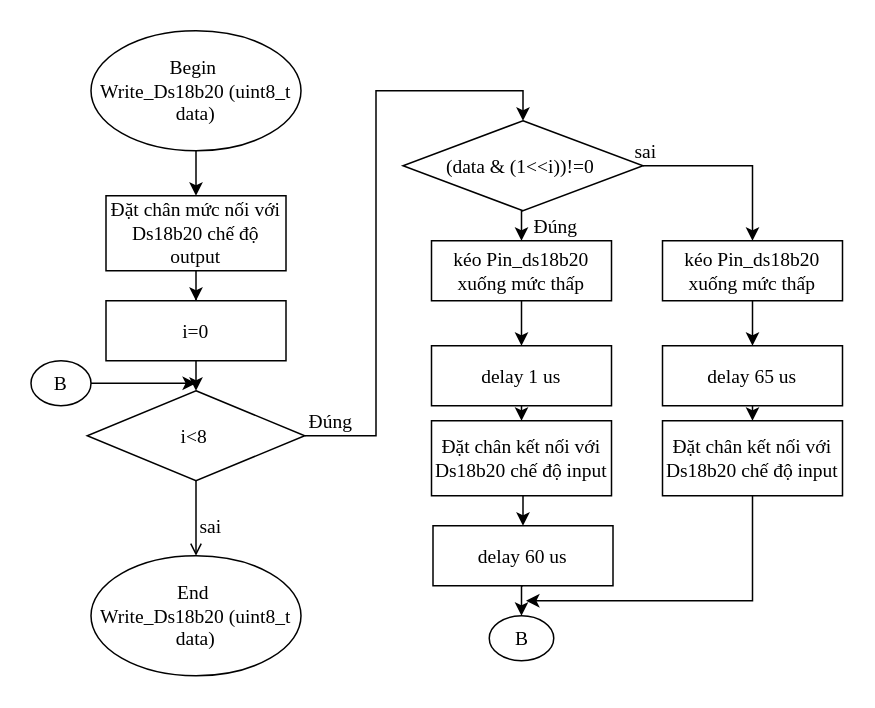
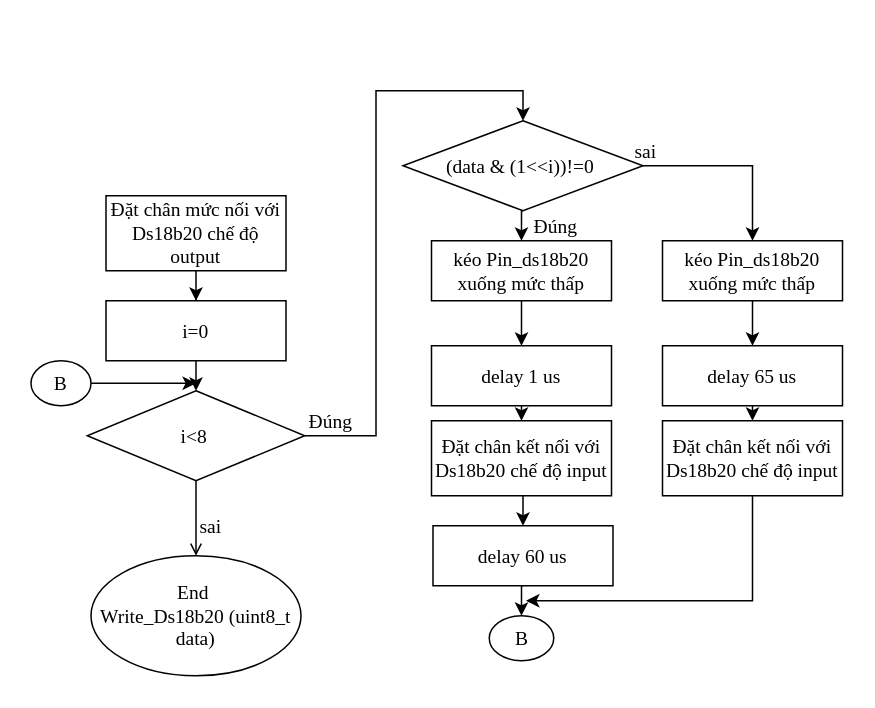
- <mxCell id="3" value="Begin&amp;nbsp;&lt;br style=&quot;font-size: 13px;&quot;&gt;Write_Ds18b20 (uint8_t data)" style="ellipse;whiteSpace=wrap;html=1;fontFamily=Times New Roman;fontSize=13;" parent="1" vertex="1"><mxGeometry x="60" y="20" width="140" height="80" as="geometry" /></mxCell>
- <mxCell id="2" style="edgeStyle=orthogonalEdgeStyle;rounded=0;orthogonalLoop=1;jettySize=auto;html=1;exitX=0.5;exitY=1;exitDx=0;exitDy=0;entryX=0.5;entryY=0;entryDx=0;entryDy=0;fontFamily=Times New Roman;fontSize=13;" parent="1" source="3" target="5" edge="1"><mxGeometry relative="1" as="geometry" /></mxCell>
